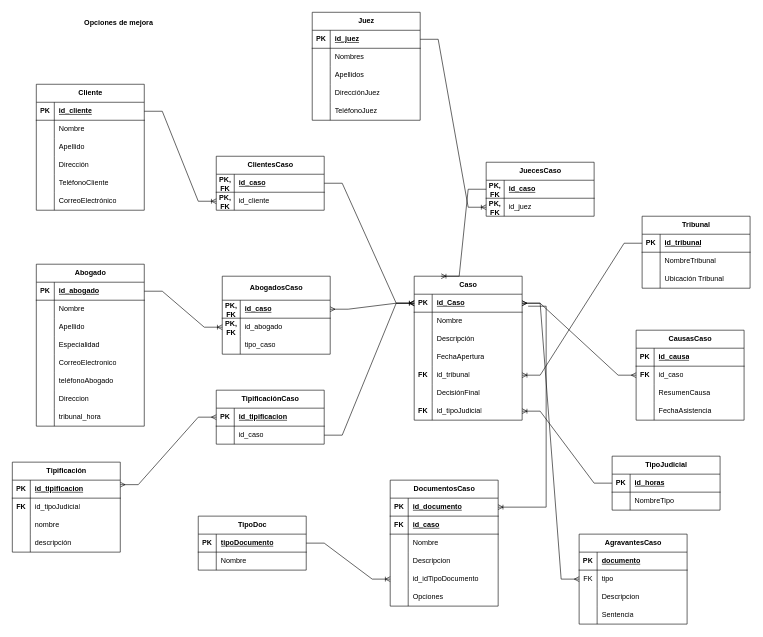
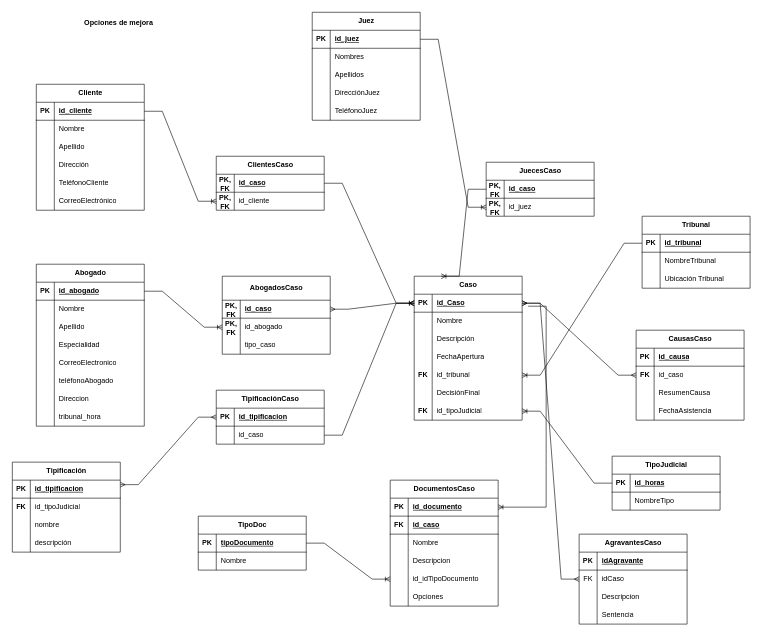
- <mxCell id="201" value="documento" style="shape=partialRectangle;connectable=0;fillColor=none;top=0;left=0;bottom=0;right=0;align=left;spacingLeft=6;fontStyle=5;overflow=hidden;whiteSpace=wrap;html=1;" vertex="1" parent="199"><mxGeometry x="30" width="150" height="30" as="geometry"><mxRectangle width="150" height="30" as="alternateBounds" /></mxGeometry></mxCell>
+ <mxCell id="201" value="idAgravante" style="shape=partialRectangle;connectable=0;fillColor=none;top=0;left=0;bottom=0;right=0;align=left;spacingLeft=6;fontStyle=5;overflow=hidden;whiteSpace=wrap;html=1;" vertex="1" parent="199"><mxGeometry x="30" width="150" height="30" as="geometry"><mxRectangle width="150" height="30" as="alternateBounds" /></mxGeometry></mxCell>
- <mxCell id="204" value="tipo" style="shape=partialRectangle;connectable=0;fillColor=none;top=0;left=0;bottom=0;right=0;align=left;spacingLeft=6;overflow=hidden;whiteSpace=wrap;html=1;" vertex="1" parent="202"><mxGeometry x="30" width="150" height="30" as="geometry"><mxRectangle width="150" height="30" as="alternateBounds" /></mxGeometry></mxCell>
+ <mxCell id="204" value="idCaso" style="shape=partialRectangle;connectable=0;fillColor=none;top=0;left=0;bottom=0;right=0;align=left;spacingLeft=6;overflow=hidden;whiteSpace=wrap;html=1;" vertex="1" parent="202"><mxGeometry x="30" width="150" height="30" as="geometry"><mxRectangle width="150" height="30" as="alternateBounds" /></mxGeometry></mxCell>
